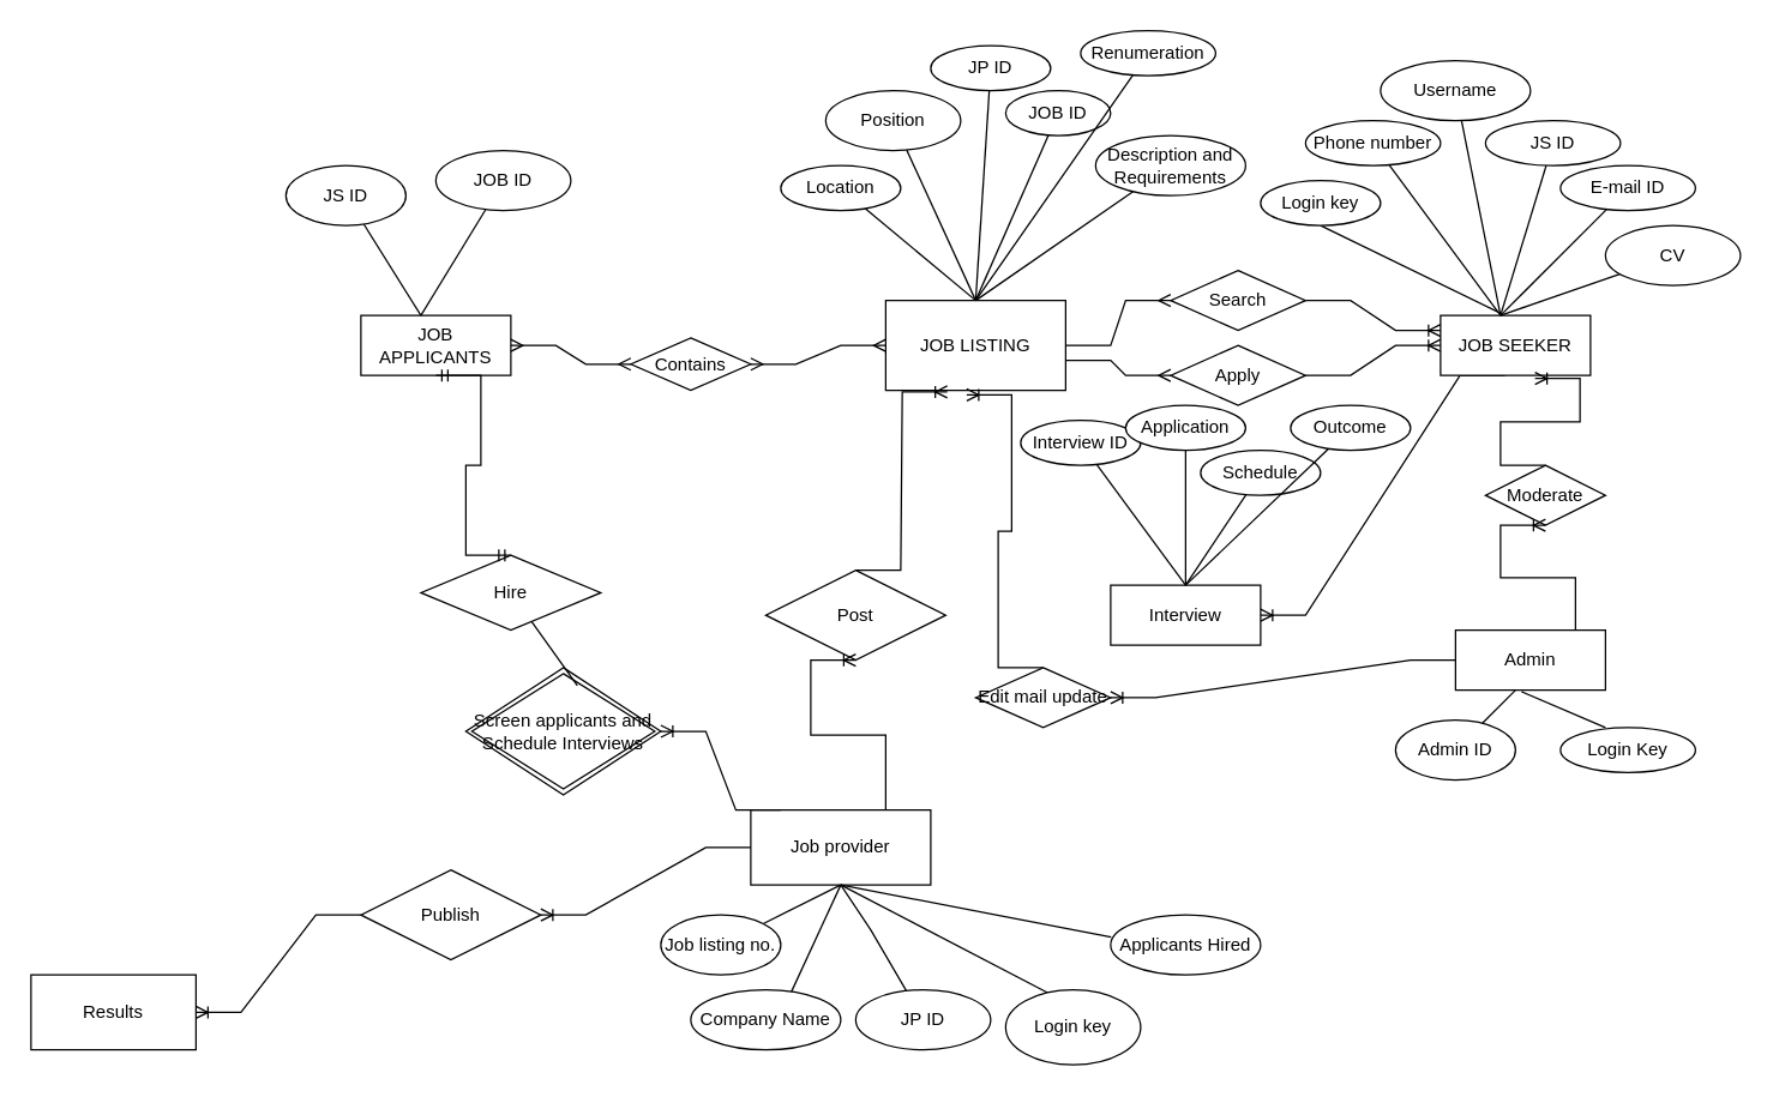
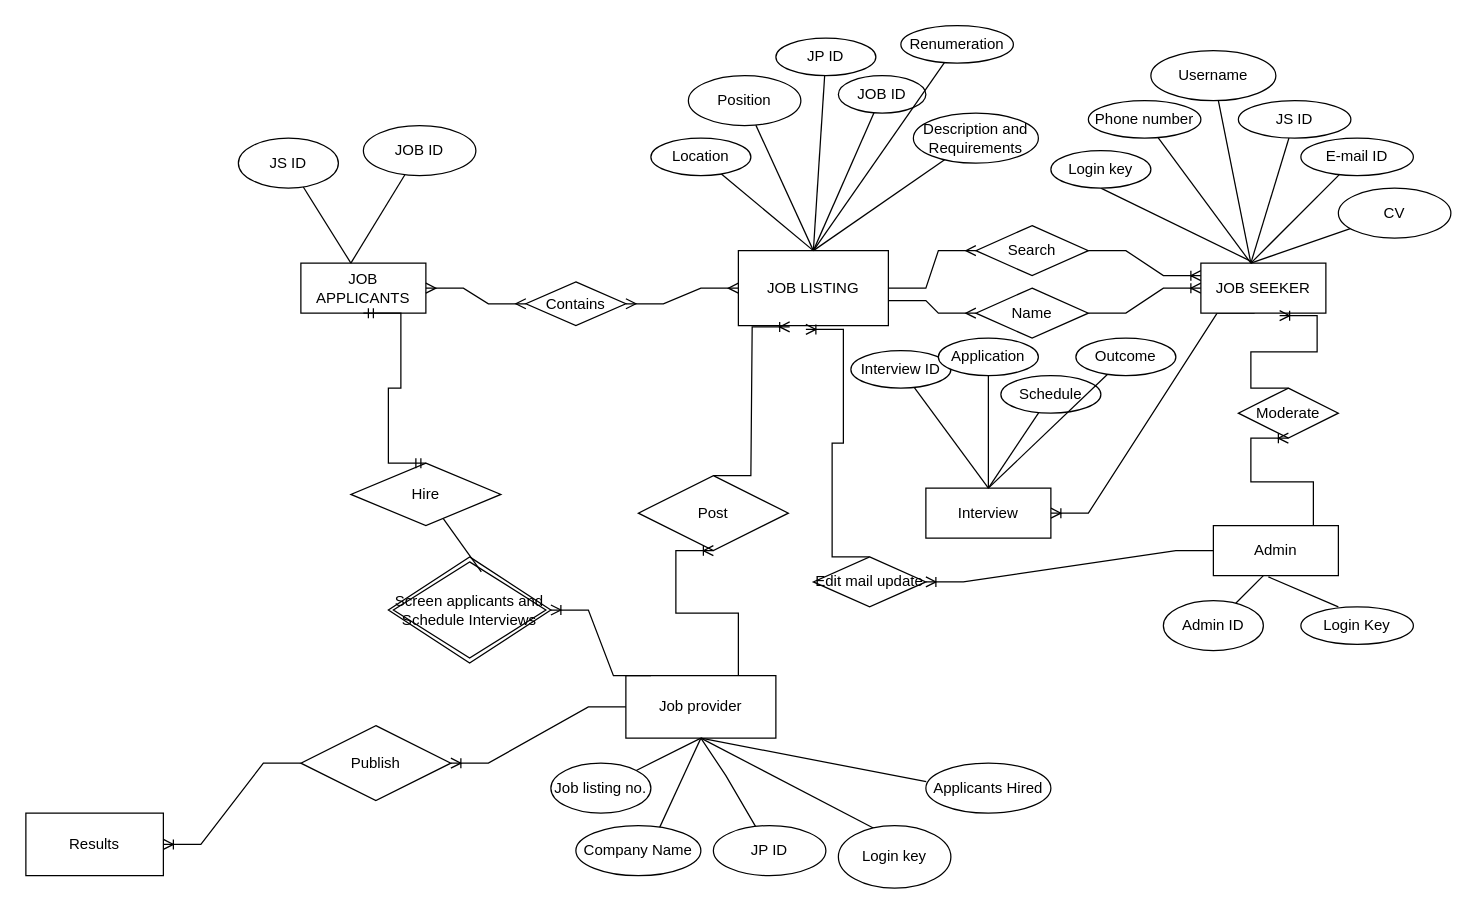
- <mxCell id="19" value="Apply" style="shape=rhombus;perimeter=rhombusPerimeter;whiteSpace=wrap;html=1;align=center;" vertex="1" parent="1"><mxGeometry x="780" y="230" width="90" height="40" as="geometry" /></mxCell>
+ <mxCell id="19" value="Name" style="shape=rhombus;perimeter=rhombusPerimeter;whiteSpace=wrap;html=1;align=center;" vertex="1" parent="1"><mxGeometry x="780" y="230" width="90" height="40" as="geometry" /></mxCell>
